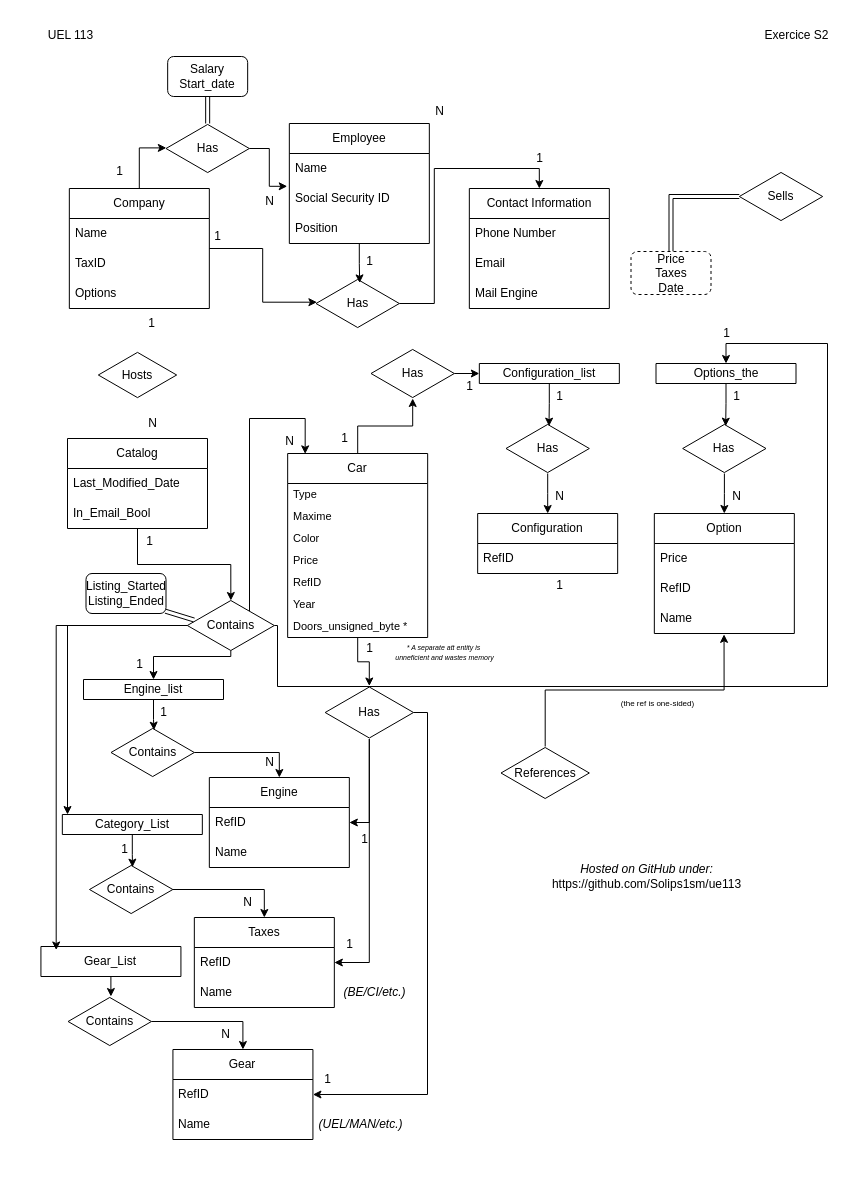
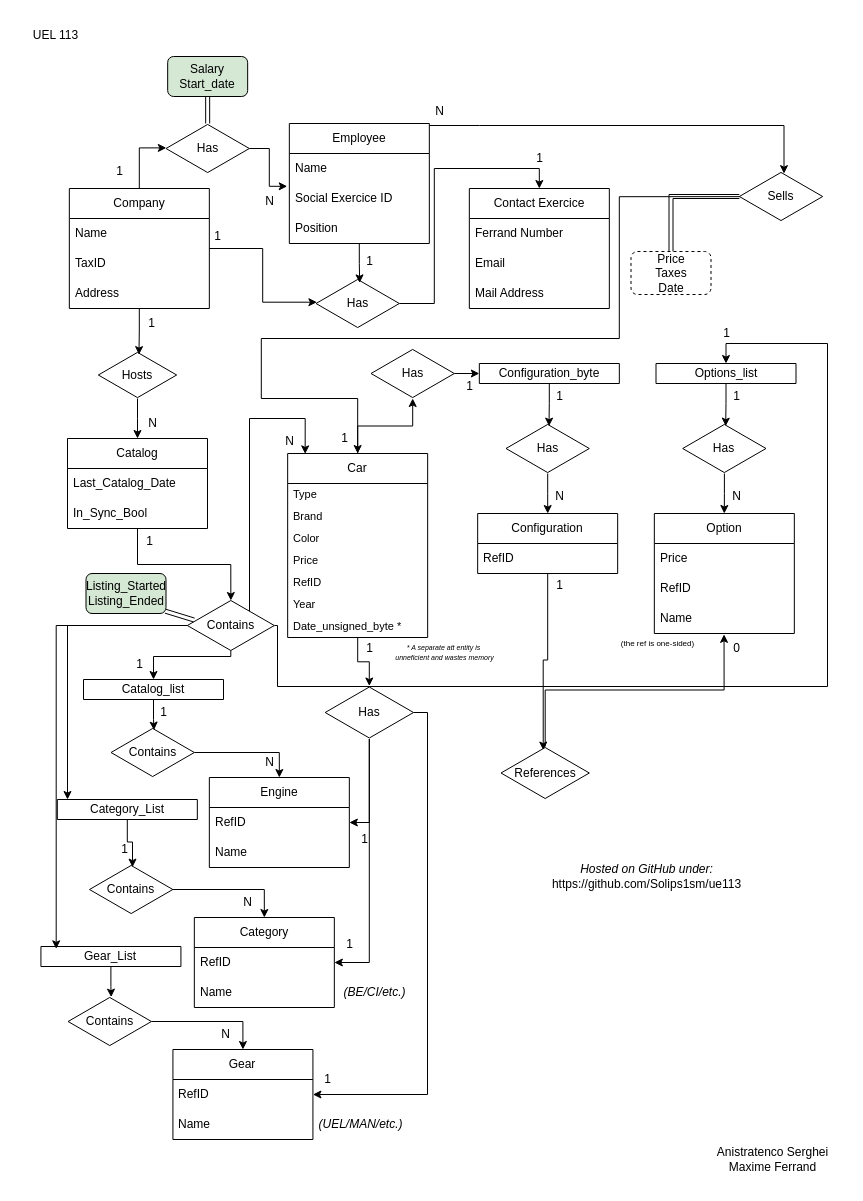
- <mxCell id="130" value="UEL 113" style="text;html=1;align=center;verticalAlign=middle;resizable=0;points=[];autosize=1;strokeColor=none;fillColor=none;" vertex="1" parent="1"><mxGeometry x="35" y="20" width="70" height="30" as="geometry" /></mxCell>
+ <mxCell id="130" value="UEL 113" style="text;html=1;align=center;verticalAlign=middle;resizable=0;points=[];autosize=1;strokeColor=none;fillColor=none;" vertex="1" parent="1"><mxGeometry x="20" y="20" width="70" height="30" as="geometry" /></mxCell>
- <mxCell id="131" value="Exercice S2" style="text;html=1;align=center;verticalAlign=middle;resizable=0;points=[];autosize=1;strokeColor=none;fillColor=none;" vertex="1" parent="1"><mxGeometry x="750.51" y="20" width="90" height="30" as="geometry" /></mxCell>
- <mxCell id="55" value="&lt;div&gt;Salary&lt;/div&gt;&lt;div&gt;Start_date&lt;/div&gt;" style="rounded=1;whiteSpace=wrap;html=1;" vertex="1" parent="1"><mxGeometry x="167.17" y="56" width="80" height="40" as="geometry" /></mxCell>
+ <mxCell id="55" value="&lt;div&gt;Salary&lt;/div&gt;&lt;div&gt;Start_date&lt;/div&gt;" style="rounded=1;whiteSpace=wrap;html=1;fillColor=#d5e8d4;" vertex="1" parent="1"><mxGeometry x="167.17" y="56" width="80" height="40" as="geometry" /></mxCell>
+ <mxCell id="51" style="edgeStyle=orthogonalEdgeStyle;rounded=0;orthogonalLoop=1;jettySize=auto;html=1;entryX=0.536;entryY=0.043;entryDx=0;entryDy=0;entryPerimeter=0;" edge="1" parent="1" source="29" target="4"><mxGeometry relative="1" as="geometry"><Array as="points"><mxPoint x="478.84" y="125" /><mxPoint x="478.84" y="125" /></Array></mxGeometry></mxCell>
- <mxCell id="31" value="&lt;div&gt;Social Security ID&lt;/div&gt;" style="text;strokeColor=none;fillColor=none;align=left;verticalAlign=middle;spacingLeft=4;spacingRight=4;overflow=hidden;points=[[0,0.5],[1,0.5]];portConstraint=eastwest;rotatable=0;whiteSpace=wrap;html=1;" vertex="1" parent="29"><mxGeometry y="60" width="140" height="30" as="geometry" /></mxCell>
+ <mxCell id="31" value="&lt;div&gt;Social Exercice ID&lt;/div&gt;" style="text;strokeColor=none;fillColor=none;align=left;verticalAlign=middle;spacingLeft=4;spacingRight=4;overflow=hidden;points=[[0,0.5],[1,0.5]];portConstraint=eastwest;rotatable=0;whiteSpace=wrap;html=1;" vertex="1" parent="29"><mxGeometry y="60" width="140" height="30" as="geometry" /></mxCell>
- <mxCell id="19" value="Contact Information" style="swimlane;fontStyle=0;childLayout=stackLayout;horizontal=1;startSize=30;horizontalStack=0;resizeParent=1;resizeParentMax=0;resizeLast=0;collapsible=1;marginBottom=0;whiteSpace=wrap;html=1;" vertex="1" parent="1"><mxGeometry x="468.84" y="188" width="140" height="120" as="geometry" /></mxCell>
+ <mxCell id="19" value="Contact Exercice" style="swimlane;fontStyle=0;childLayout=stackLayout;horizontal=1;startSize=30;horizontalStack=0;resizeParent=1;resizeParentMax=0;resizeLast=0;collapsible=1;marginBottom=0;whiteSpace=wrap;html=1;" vertex="1" parent="1"><mxGeometry x="468.84" y="188" width="140" height="120" as="geometry" /></mxCell>
- <mxCell id="20" value="Phone Number" style="text;strokeColor=none;fillColor=none;align=left;verticalAlign=middle;spacingLeft=4;spacingRight=4;overflow=hidden;points=[[0,0.5],[1,0.5]];portConstraint=eastwest;rotatable=0;whiteSpace=wrap;html=1;" vertex="1" parent="19"><mxGeometry y="30" width="140" height="30" as="geometry" /></mxCell>
+ <mxCell id="20" value="Ferrand Number" style="text;strokeColor=none;fillColor=none;align=left;verticalAlign=middle;spacingLeft=4;spacingRight=4;overflow=hidden;points=[[0,0.5],[1,0.5]];portConstraint=eastwest;rotatable=0;whiteSpace=wrap;html=1;" vertex="1" parent="19"><mxGeometry y="30" width="140" height="30" as="geometry" /></mxCell>
- <mxCell id="8" value="&lt;div&gt;Options&lt;/div&gt;" style="text;strokeColor=none;fillColor=none;align=left;verticalAlign=middle;spacingLeft=4;spacingRight=4;overflow=hidden;points=[[0,0.5],[1,0.5]];portConstraint=eastwest;rotatable=0;whiteSpace=wrap;html=1;" vertex="1" parent="5"><mxGeometry y="90" width="140" height="30" as="geometry" /></mxCell>
+ <mxCell id="8" value="&lt;div&gt;Address&lt;/div&gt;" style="text;strokeColor=none;fillColor=none;align=left;verticalAlign=middle;spacingLeft=4;spacingRight=4;overflow=hidden;points=[[0,0.5],[1,0.5]];portConstraint=eastwest;rotatable=0;whiteSpace=wrap;html=1;" vertex="1" parent="5"><mxGeometry y="90" width="140" height="30" as="geometry" /></mxCell>
- <mxCell id="22" value="Mail Engine" style="text;strokeColor=none;fillColor=none;align=left;verticalAlign=middle;spacingLeft=4;spacingRight=4;overflow=hidden;points=[[0,0.5],[1,0.5]];portConstraint=eastwest;rotatable=0;whiteSpace=wrap;html=1;" vertex="1" parent="19"><mxGeometry y="90" width="140" height="30" as="geometry" /></mxCell>
+ <mxCell id="22" value="Mail Address" style="text;strokeColor=none;fillColor=none;align=left;verticalAlign=middle;spacingLeft=4;spacingRight=4;overflow=hidden;points=[[0,0.5],[1,0.5]];portConstraint=eastwest;rotatable=0;whiteSpace=wrap;html=1;" vertex="1" parent="19"><mxGeometry y="90" width="140" height="30" as="geometry" /></mxCell>
+ <mxCell id="58" style="edgeStyle=orthogonalEdgeStyle;rounded=0;orthogonalLoop=1;jettySize=auto;html=1;entryX=0.519;entryY=0.066;entryDx=0;entryDy=0;entryPerimeter=0;" edge="1" parent="1" source="5" target="57"><mxGeometry relative="1" as="geometry" /></mxCell>
+ <mxCell id="2" style="edgeStyle=orthogonalEdgeStyle;rounded=0;orthogonalLoop=1;jettySize=auto;html=1;entryX=0.5;entryY=0;entryDx=0;entryDy=0;exitX=0.021;exitY=0.503;exitDx=0;exitDy=0;exitPerimeter=0;" edge="1" parent="1" source="4" target="11"><mxGeometry relative="1" as="geometry"><Array as="points"><mxPoint x="618.84" y="196" /><mxPoint x="618.84" y="338" /><mxPoint x="260.84" y="338" /><mxPoint x="260.84" y="398" /><mxPoint x="356.84" y="398" /></Array></mxGeometry></mxCell>
- <mxCell id="42" value="Configuration_list" style="swimlane;fontStyle=0;childLayout=stackLayout;horizontal=1;startSize=30;horizontalStack=0;resizeParent=1;resizeParentMax=0;resizeLast=0;collapsible=1;marginBottom=0;whiteSpace=wrap;html=1;" vertex="1" parent="1"><mxGeometry x="478.84" y="363" width="140" height="20" as="geometry" /></mxCell>
+ <mxCell id="42" value="Configuration_byte" style="swimlane;fontStyle=0;childLayout=stackLayout;horizontal=1;startSize=30;horizontalStack=0;resizeParent=1;resizeParentMax=0;resizeLast=0;collapsible=1;marginBottom=0;whiteSpace=wrap;html=1;" vertex="1" parent="1"><mxGeometry x="478.84" y="363" width="140" height="20" as="geometry" /></mxCell>
- <mxCell id="76" value="Options_the" style="swimlane;fontStyle=0;childLayout=stackLayout;horizontal=1;startSize=30;horizontalStack=0;resizeParent=1;resizeParentMax=0;resizeLast=0;collapsible=1;marginBottom=0;whiteSpace=wrap;html=1;" vertex="1" parent="1"><mxGeometry x="655.51" y="363" width="140" height="20" as="geometry" /></mxCell>
+ <mxCell id="76" value="Options_list" style="swimlane;fontStyle=0;childLayout=stackLayout;horizontal=1;startSize=30;horizontalStack=0;resizeParent=1;resizeParentMax=0;resizeLast=0;collapsible=1;marginBottom=0;whiteSpace=wrap;html=1;" vertex="1" parent="1"><mxGeometry x="655.51" y="363" width="140" height="20" as="geometry" /></mxCell>
+ <mxCell id="56" style="edgeStyle=orthogonalEdgeStyle;rounded=0;orthogonalLoop=1;jettySize=auto;html=1;entryX=0.5;entryY=0;entryDx=0;entryDy=0;" edge="1" parent="1" source="57" target="61"><mxGeometry relative="1" as="geometry" /></mxCell>
- <mxCell id="62" value="Last_Modified_Date" style="text;strokeColor=none;fillColor=none;align=left;verticalAlign=middle;spacingLeft=4;spacingRight=4;overflow=hidden;points=[[0,0.5],[1,0.5]];portConstraint=eastwest;rotatable=0;whiteSpace=wrap;html=1;" vertex="1" parent="61"><mxGeometry y="30" width="140" height="30" as="geometry" /></mxCell>
+ <mxCell id="62" value="Last_Catalog_Date" style="text;strokeColor=none;fillColor=none;align=left;verticalAlign=middle;spacingLeft=4;spacingRight=4;overflow=hidden;points=[[0,0.5],[1,0.5]];portConstraint=eastwest;rotatable=0;whiteSpace=wrap;html=1;" vertex="1" parent="61"><mxGeometry y="30" width="140" height="30" as="geometry" /></mxCell>
- <mxCell id="63" value="In_Email_Bool" style="text;strokeColor=none;fillColor=none;align=left;verticalAlign=middle;spacingLeft=4;spacingRight=4;overflow=hidden;points=[[0,0.5],[1,0.5]];portConstraint=eastwest;rotatable=0;whiteSpace=wrap;html=1;" vertex="1" parent="61"><mxGeometry y="60" width="140" height="30" as="geometry" /></mxCell>
+ <mxCell id="63" value="In_Sync_Bool" style="text;strokeColor=none;fillColor=none;align=left;verticalAlign=middle;spacingLeft=4;spacingRight=4;overflow=hidden;points=[[0,0.5],[1,0.5]];portConstraint=eastwest;rotatable=0;whiteSpace=wrap;html=1;" vertex="1" parent="61"><mxGeometry y="60" width="140" height="30" as="geometry" /></mxCell>
- <mxCell id="13" value="Maxime" style="text;strokeColor=none;fillColor=none;align=left;verticalAlign=middle;spacingLeft=4;spacingRight=4;overflow=hidden;points=[[0,0.5],[1,0.5]];portConstraint=eastwest;rotatable=0;whiteSpace=wrap;html=1;strokeWidth=1;fontSize=11;" vertex="1" parent="11"><mxGeometry y="52" width="140" height="22" as="geometry" /></mxCell>
+ <mxCell id="13" value="Brand" style="text;strokeColor=none;fillColor=none;align=left;verticalAlign=middle;spacingLeft=4;spacingRight=4;overflow=hidden;points=[[0,0.5],[1,0.5]];portConstraint=eastwest;rotatable=0;whiteSpace=wrap;html=1;strokeWidth=1;fontSize=11;" vertex="1" parent="11"><mxGeometry y="52" width="140" height="22" as="geometry" /></mxCell>
- <mxCell id="127" value="&lt;div&gt;Listing_Started&lt;/div&gt;&lt;div&gt;Listing_Ended&lt;/div&gt;" style="rounded=1;whiteSpace=wrap;html=1;" vertex="1" parent="1"><mxGeometry x="85.51" y="573" width="80" height="40" as="geometry" /></mxCell>
+ <mxCell id="127" value="&lt;div&gt;Listing_Started&lt;/div&gt;&lt;div&gt;Listing_Ended&lt;/div&gt;" style="rounded=1;whiteSpace=wrap;html=1;fillColor=#d5e8d4;" vertex="1" parent="1"><mxGeometry x="85.51" y="573" width="80" height="40" as="geometry" /></mxCell>
- <mxCell id="18" value="Doors_unsigned_byte *" style="text;strokeColor=none;fillColor=none;align=left;verticalAlign=middle;spacingLeft=4;spacingRight=4;overflow=hidden;points=[[0,0.5],[1,0.5]];portConstraint=eastwest;rotatable=0;whiteSpace=wrap;html=1;strokeWidth=1;fontSize=11;" vertex="1" parent="11"><mxGeometry y="162" width="140" height="22" as="geometry" /></mxCell>
+ <mxCell id="18" value="Date_unsigned_byte *" style="text;strokeColor=none;fillColor=none;align=left;verticalAlign=middle;spacingLeft=4;spacingRight=4;overflow=hidden;points=[[0,0.5],[1,0.5]];portConstraint=eastwest;rotatable=0;whiteSpace=wrap;html=1;strokeWidth=1;fontSize=11;" vertex="1" parent="11"><mxGeometry y="162" width="140" height="22" as="geometry" /></mxCell>
+ <mxCell id="86" value="0" style="text;html=1;align=center;verticalAlign=middle;resizable=0;points=[];autosize=1;strokeColor=none;fillColor=none;" vertex="1" parent="1"><mxGeometry x="720.51" y="633" width="30" height="30" as="geometry" /></mxCell>
+ <mxCell id="83" style="edgeStyle=orthogonalEdgeStyle;rounded=0;orthogonalLoop=1;jettySize=auto;html=1;entryX=0.478;entryY=0.068;entryDx=0;entryDy=0;entryPerimeter=0;" edge="1" parent="1" source="23" target="82"><mxGeometry relative="1" as="geometry" /></mxCell>
- <mxCell id="89" value="Engine_list" style="swimlane;fontStyle=0;childLayout=stackLayout;horizontal=1;startSize=30;horizontalStack=0;resizeParent=1;resizeParentMax=0;resizeLast=0;collapsible=1;marginBottom=0;whiteSpace=wrap;html=1;" vertex="1" parent="1"><mxGeometry x="83.01" y="679" width="140" height="20" as="geometry" /></mxCell>
+ <mxCell id="89" value="Catalog_list" style="swimlane;fontStyle=0;childLayout=stackLayout;horizontal=1;startSize=30;horizontalStack=0;resizeParent=1;resizeParentMax=0;resizeLast=0;collapsible=1;marginBottom=0;whiteSpace=wrap;html=1;" vertex="1" parent="1"><mxGeometry x="83.01" y="679" width="140" height="20" as="geometry" /></mxCell>
- <mxCell id="87" value="(the ref is one-sided)" style="text;html=1;align=center;verticalAlign=middle;resizable=0;points=[];autosize=1;strokeColor=none;fillColor=none;fontSize=8;" vertex="1" parent="1"><mxGeometry x="607" y="693" width="100" height="20" as="geometry" /></mxCell>
+ <mxCell id="87" value="(the ref is one-sided)" style="text;html=1;align=center;verticalAlign=middle;resizable=0;points=[];autosize=1;strokeColor=none;fillColor=none;fontSize=8;" vertex="1" parent="1"><mxGeometry x="607" y="633" width="100" height="20" as="geometry" /></mxCell>
- <mxCell id="105" value="Category_List" style="swimlane;fontStyle=0;childLayout=stackLayout;horizontal=1;startSize=30;horizontalStack=0;resizeParent=1;resizeParentMax=0;resizeLast=0;collapsible=1;marginBottom=0;whiteSpace=wrap;html=1;" vertex="1" parent="1"><mxGeometry x="61.84" y="814" width="140" height="20" as="geometry" /></mxCell>
+ <mxCell id="105" value="Category_List" style="swimlane;fontStyle=0;childLayout=stackLayout;horizontal=1;startSize=30;horizontalStack=0;resizeParent=1;resizeParentMax=0;resizeLast=0;collapsible=1;marginBottom=0;whiteSpace=wrap;html=1;" vertex="1" parent="1"><mxGeometry x="56.84" y="799" width="140" height="20" as="geometry" /></mxCell>
- <mxCell id="111" value="Taxes" style="swimlane;fontStyle=0;childLayout=stackLayout;horizontal=1;startSize=30;horizontalStack=0;resizeParent=1;resizeParentMax=0;resizeLast=0;collapsible=1;marginBottom=0;whiteSpace=wrap;html=1;" vertex="1" parent="1"><mxGeometry x="193.84" y="917" width="140" height="90" as="geometry" /></mxCell>
+ <mxCell id="111" value="Category" style="swimlane;fontStyle=0;childLayout=stackLayout;horizontal=1;startSize=30;horizontalStack=0;resizeParent=1;resizeParentMax=0;resizeLast=0;collapsible=1;marginBottom=0;whiteSpace=wrap;html=1;" vertex="1" parent="1"><mxGeometry x="193.84" y="917" width="140" height="90" as="geometry" /></mxCell>
- <mxCell id="115" value="Gear_List" style="swimlane;fontStyle=0;childLayout=stackLayout;horizontal=1;startSize=30;horizontalStack=0;resizeParent=1;resizeParentMax=0;resizeLast=0;collapsible=1;marginBottom=0;whiteSpace=wrap;html=1;" vertex="1" parent="1"><mxGeometry x="40.43" y="946" width="140" height="30" as="geometry" /></mxCell>
+ <mxCell id="115" value="Gear_List" style="swimlane;fontStyle=0;childLayout=stackLayout;horizontal=1;startSize=30;horizontalStack=0;resizeParent=1;resizeParentMax=0;resizeLast=0;collapsible=1;marginBottom=0;whiteSpace=wrap;html=1;" vertex="1" parent="1"><mxGeometry x="40.43" y="946" width="140" height="20" as="geometry" /></mxCell>
+ <mxCell id="132" value="&lt;div&gt;Anistratenco Serghei&lt;/div&gt;&lt;div&gt;Maxime Ferrand&lt;/div&gt;" style="text;html=1;align=center;verticalAlign=middle;resizable=0;points=[];autosize=1;strokeColor=none;fillColor=none;" vertex="1" parent="1"><mxGeometry x="707" y="1139" width="130" height="40" as="geometry" /></mxCell>
